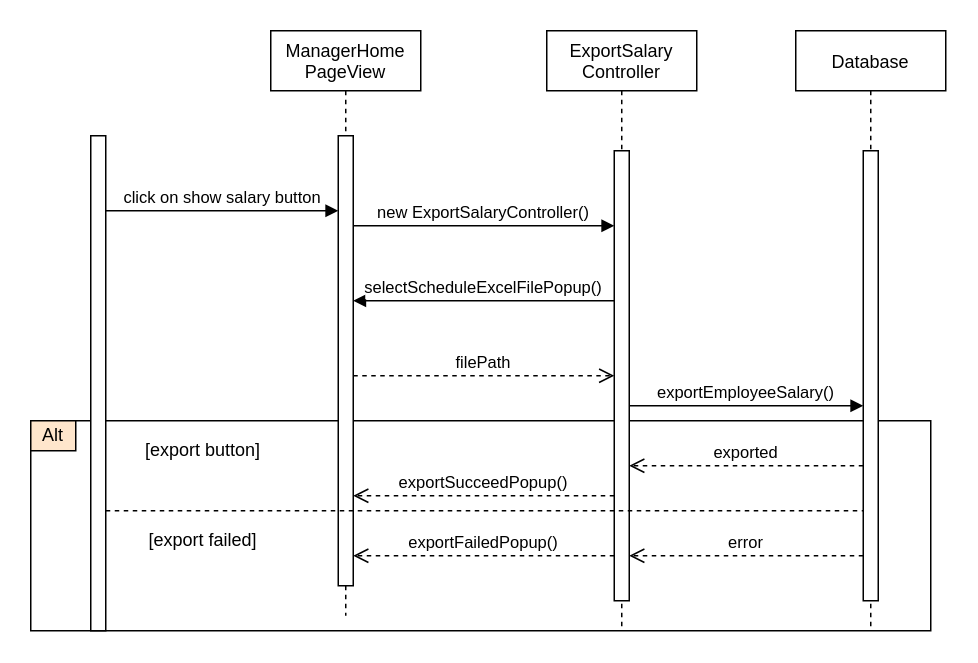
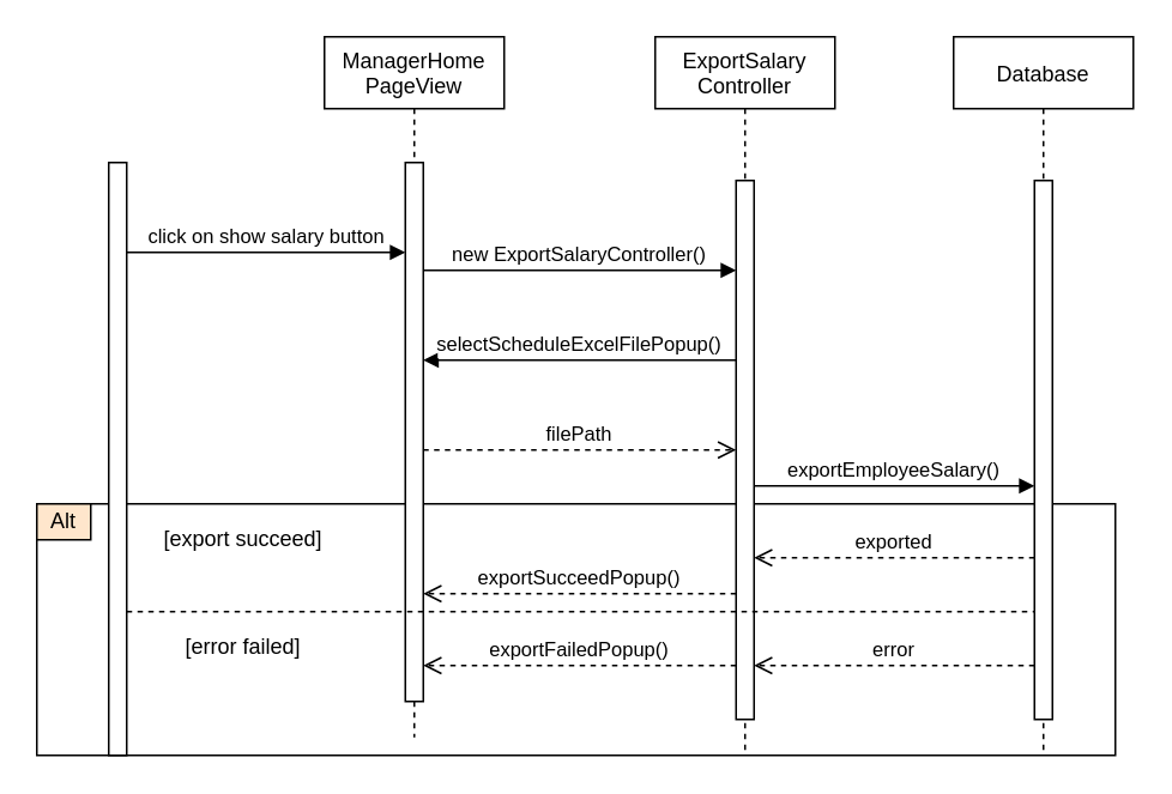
- <mxCell id="21" value="[export button]" style="text;html=1;strokeColor=none;fillColor=none;align=center;verticalAlign=middle;whiteSpace=wrap;rounded=0;" vertex="1" parent="1"><mxGeometry x="80" y="290" width="110" height="20" as="geometry" /></mxCell>
+ <mxCell id="21" value="[export succeed]" style="text;html=1;strokeColor=none;fillColor=none;align=center;verticalAlign=middle;whiteSpace=wrap;rounded=0;" vertex="1" parent="1"><mxGeometry x="80" y="290" width="110" height="20" as="geometry" /></mxCell>
- <mxCell id="22" value="[export failed]" style="text;html=1;strokeColor=none;fillColor=none;align=center;verticalAlign=middle;whiteSpace=wrap;rounded=0;" vertex="1" parent="1"><mxGeometry x="80" y="350" width="110" height="20" as="geometry" /></mxCell>
+ <mxCell id="22" value="[error failed]" style="text;html=1;strokeColor=none;fillColor=none;align=center;verticalAlign=middle;whiteSpace=wrap;rounded=0;" vertex="1" parent="1"><mxGeometry x="80" y="350" width="110" height="20" as="geometry" /></mxCell>
